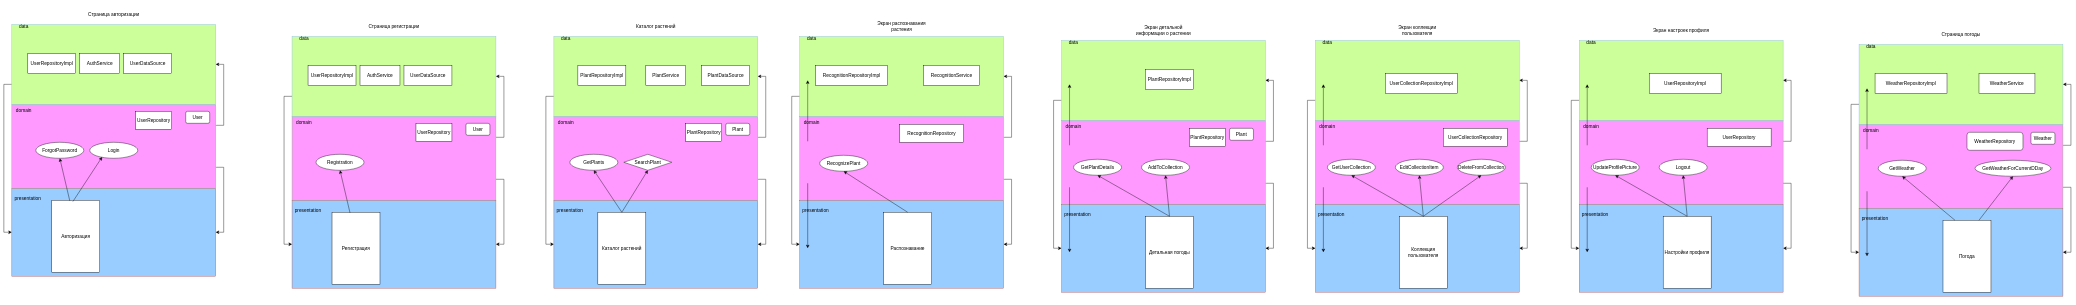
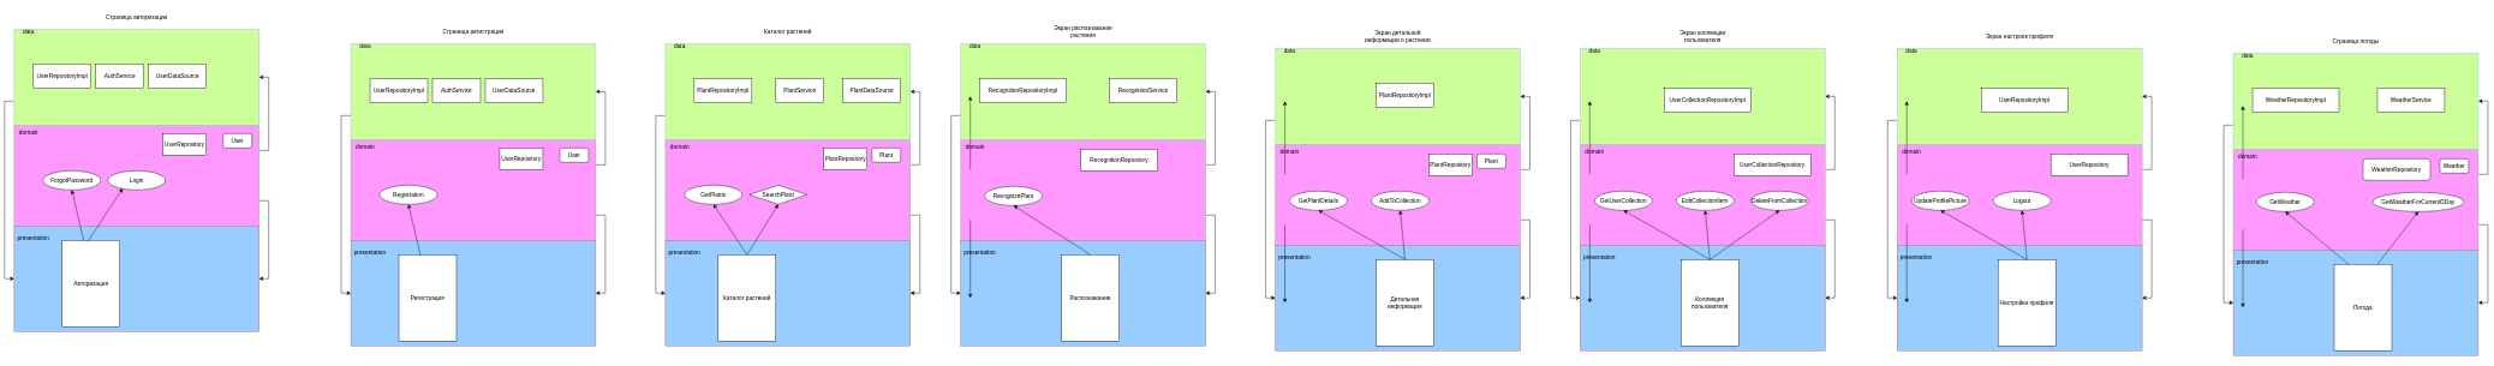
- <mxCell id="85" value="Детальная погоды" style="rounded=0;whiteSpace=wrap;html=1;" parent="1" vertex="1"><mxGeometry x="2856.98" y="540.5" width="120" height="180" as="geometry" /></mxCell>
+ <mxCell id="85" value="Детальная информация" style="rounded=0;whiteSpace=wrap;html=1;" parent="1" vertex="1"><mxGeometry x="2856.98" y="540.5" width="120" height="180" as="geometry" /></mxCell>
